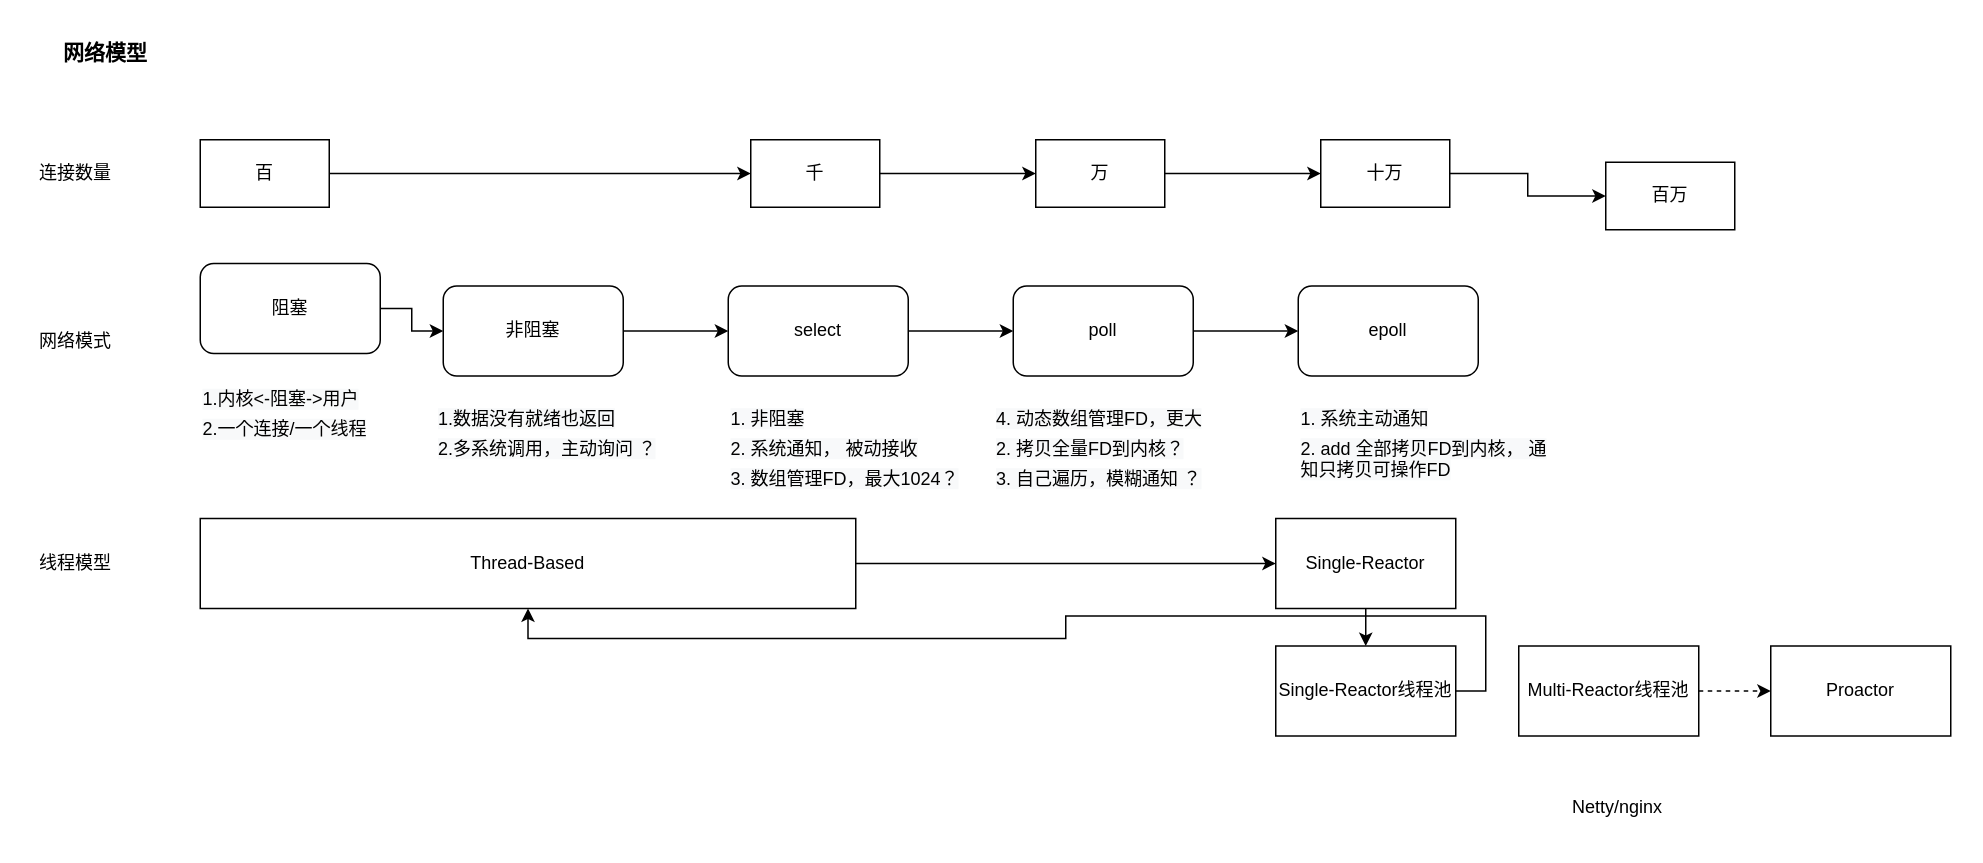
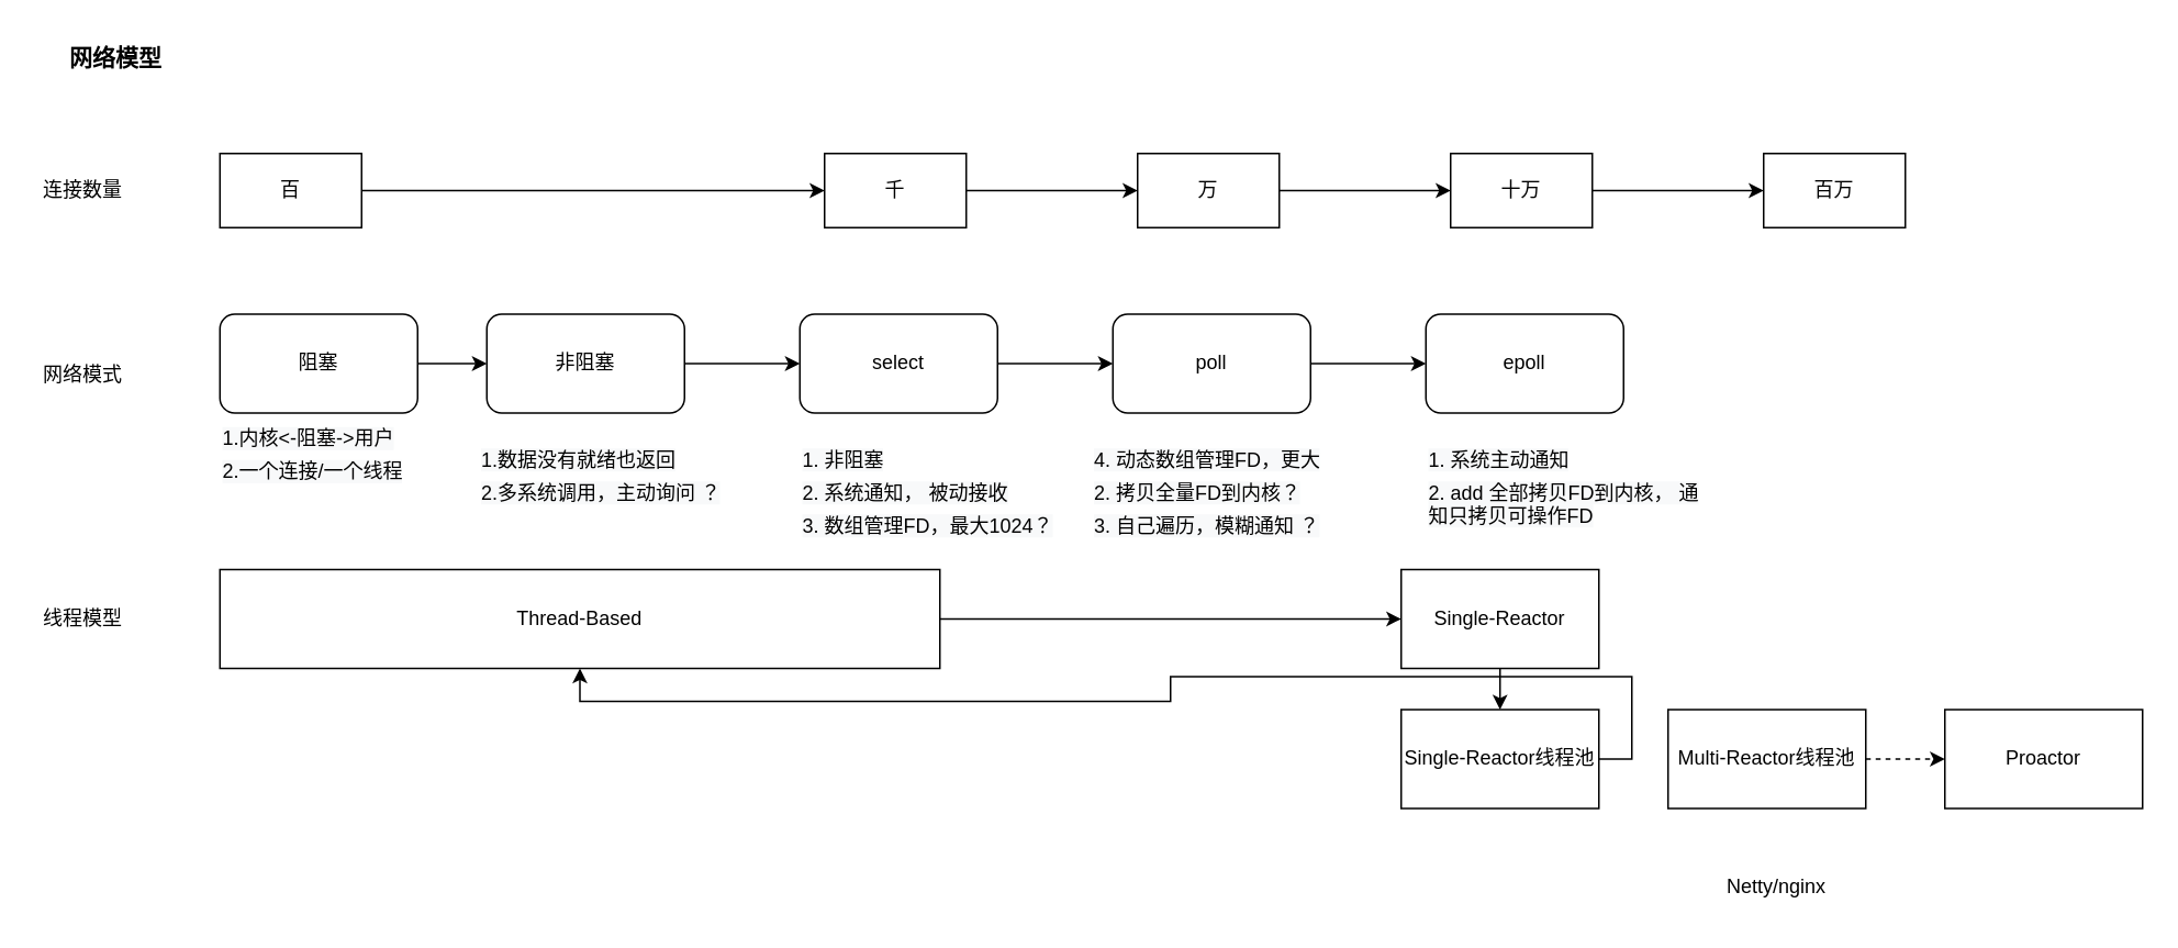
- <mxCell id="14" value="百万" style="rounded=0;whiteSpace=wrap;html=1;" vertex="1" parent="1"><mxGeometry x="1070" y="107.5" width="86" height="45" as="geometry" /></mxCell>
+ <mxCell id="14" value="百万" style="rounded=0;whiteSpace=wrap;html=1;" vertex="1" parent="1"><mxGeometry x="1070" y="92.5" width="86" height="45" as="geometry" /></mxCell>
- <mxCell id="16" value="阻塞&lt;br&gt;" style="rounded=1;whiteSpace=wrap;html=1;" vertex="1" parent="1"><mxGeometry x="133" y="175" width="120" height="60" as="geometry" /></mxCell>
+ <mxCell id="16" value="阻塞&lt;br&gt;" style="rounded=1;whiteSpace=wrap;html=1;" vertex="1" parent="1"><mxGeometry x="133" y="190" width="120" height="60" as="geometry" /></mxCell>
